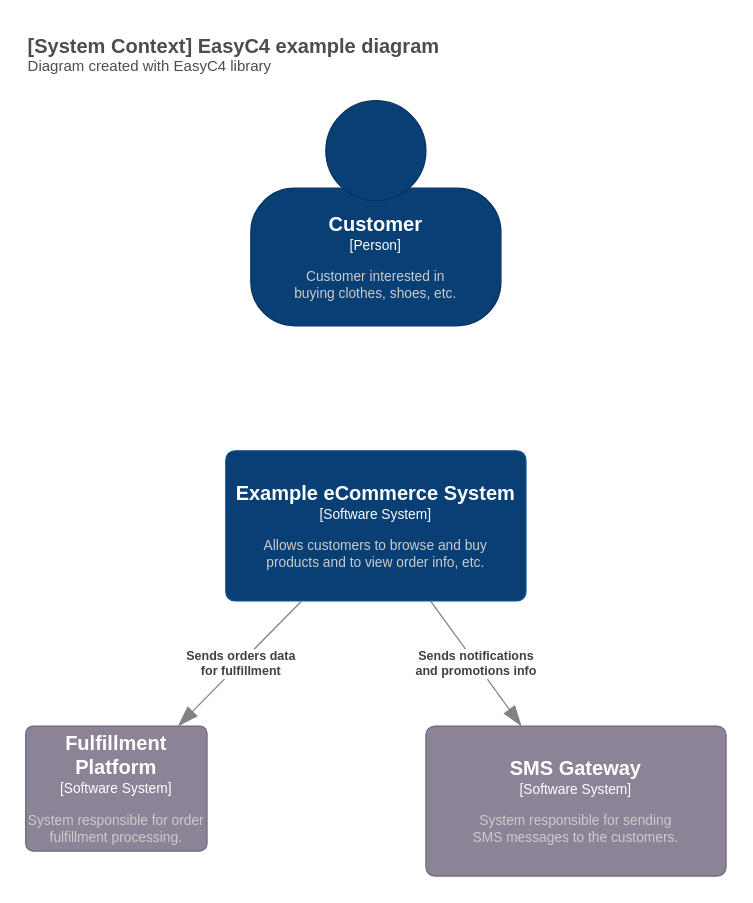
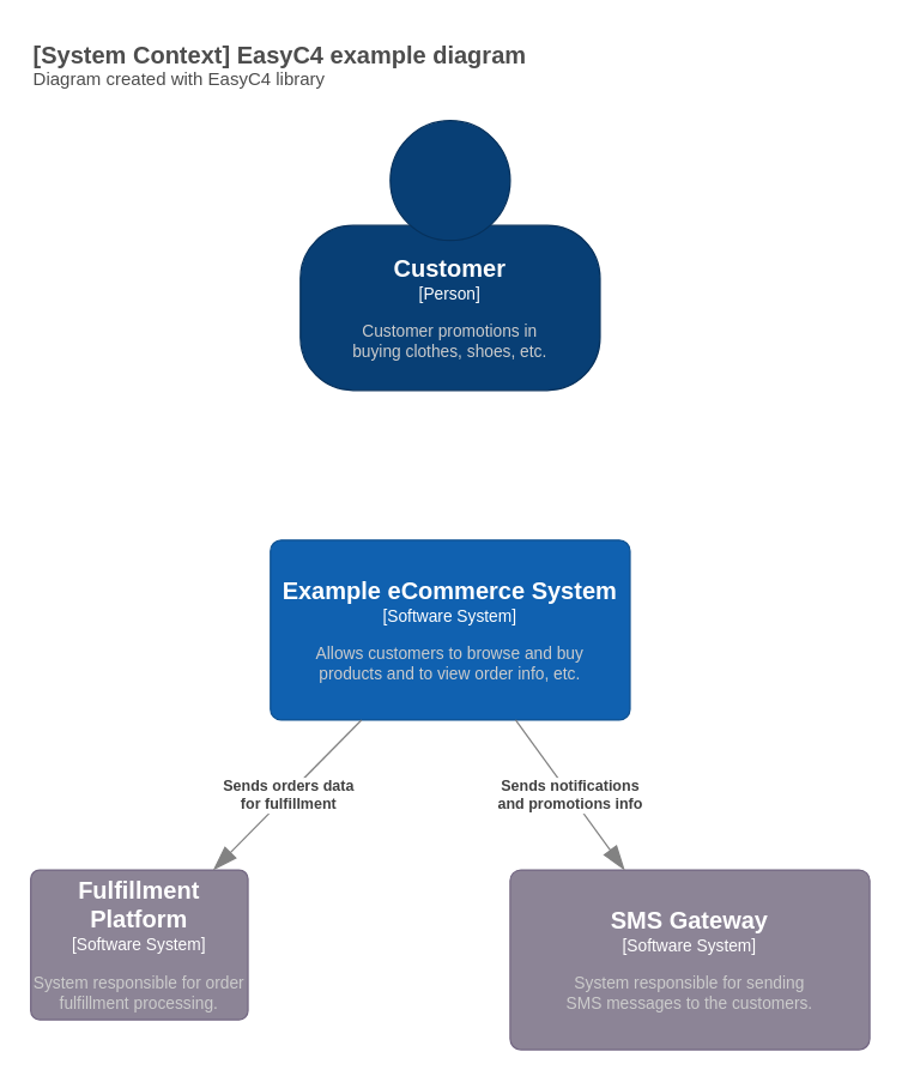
- <mxCell id="2" value="&lt;font style=&quot;font-size: 16px&quot;&gt;&lt;b&gt;Customer&lt;/b&gt;&lt;/font&gt;&lt;br&gt;&lt;div&gt;&lt;font style=&quot;font-size: 11px&quot;&gt;[Person]&lt;/font&gt;&lt;/div&gt;&lt;div style=&quot;font-size: 10px&quot;&gt;&lt;br&gt;&lt;/div&gt;&lt;div style=&quot;font-size: 11px&quot;&gt;&lt;font color=&quot;#CCCCCC&quot;&gt;Customer interested in&#10;buying clothes, shoes, etc.&lt;/font&gt;&lt;/div&gt;" style="shape=stencil(tZTRUsMgEEW/hsdmCNimr06s/4Fka3aSQAZwWv16STYZRaXjaDuTl3sXTu6SJUzWvlUjMMGNGoDJBybEoDRCJ3fbjb7bjOC8NdGNS1qql3tO+kRa8EUrP4IOZB7xDA3ZPjjbwQmbsADQtOAwTFV5YPw+rpkeWWtrTCSgNT6pfKpHmEIT9/IzwXixpde8LppUzI0DBHBLZnKZePw9OMUW1bXA5a3AvBDpWZTXI98MXP2DLOvo5IZG1k9Kd8/OvpjmxzxzxU0Tm/nmVWbO13tQrnPvtMe35fZIcfkUjtj3dCNyDWVix63WwYV+oO9x9PDRze7LCCfd7NNmVvn32N/SzS79XmbjHQ==);whiteSpace=wrap;html=1;rounded=1;fontColor=#ffffff;arcSize=30;allowArrows=0;rotatable=0;spacingTop=70;aspect=fixed;editable=1;metaEdit=1;resizable=0;strokeColor=#06315C;fillColor=#083F75;recursiveResize=0;expand=0;" vertex="1" parent="1"><mxGeometry x="200" y="80" width="200" height="180" as="geometry" /></mxCell>
+ <mxCell id="2" value="&lt;font style=&quot;font-size: 16px&quot;&gt;&lt;b&gt;Customer&lt;/b&gt;&lt;/font&gt;&lt;br&gt;&lt;div&gt;&lt;font style=&quot;font-size: 11px&quot;&gt;[Person]&lt;/font&gt;&lt;/div&gt;&lt;div style=&quot;font-size: 10px&quot;&gt;&lt;br&gt;&lt;/div&gt;&lt;div style=&quot;font-size: 11px&quot;&gt;&lt;font color=&quot;#CCCCCC&quot;&gt;Customer promotions in&#10;buying clothes, shoes, etc.&lt;/font&gt;&lt;/div&gt;" style="shape=stencil(tZTRUsMgEEW/hsdmCNimr06s/4Fka3aSQAZwWv16STYZRaXjaDuTl3sXTu6SJUzWvlUjMMGNGoDJBybEoDRCJ3fbjb7bjOC8NdGNS1qql3tO+kRa8EUrP4IOZB7xDA3ZPjjbwQmbsADQtOAwTFV5YPw+rpkeWWtrTCSgNT6pfKpHmEIT9/IzwXixpde8LppUzI0DBHBLZnKZePw9OMUW1bXA5a3AvBDpWZTXI98MXP2DLOvo5IZG1k9Kd8/OvpjmxzxzxU0Tm/nmVWbO13tQrnPvtMe35fZIcfkUjtj3dCNyDWVix63WwYV+oO9x9PDRze7LCCfd7NNmVvn32N/SzS79XmbjHQ==);whiteSpace=wrap;html=1;rounded=1;fontColor=#ffffff;arcSize=30;allowArrows=0;rotatable=0;spacingTop=70;aspect=fixed;editable=1;metaEdit=1;resizable=0;strokeColor=#06315C;fillColor=#083F75;recursiveResize=0;expand=0;" vertex="1" parent="1"><mxGeometry x="200" y="80" width="200" height="180" as="geometry" /></mxCell>
- <mxCell id="3" value="&lt;font style=&quot;font-size: 16px&quot;&gt;&lt;b&gt;Example eCommerce System&lt;/b&gt;&lt;/font&gt;&lt;br&gt;&lt;div&gt;&lt;font style=&quot;font-size: 11px&quot;&gt;[Software System]&lt;/font&gt;&lt;/div&gt;&lt;div style=&quot;font-size: 10px&quot;&gt;&lt;br&gt;&lt;/div&gt;&lt;div style=&quot;font-size: 11px&quot;&gt;&lt;font color=&quot;#CCCCCC&quot;&gt;Allows customers to browse and buy&#10;products and to view order info, etc.&lt;/font&gt;&lt;/div&gt;" style="rounded=1;whiteSpace=wrap;html=1;fontColor=#ffffff;arcSize=6;metaEdit=1;points=[[0.25,0,0],[0.5,0,0],[0.75,0,0],[1,0.25,0],[1,0.5,0],[1,0.75,0],[0.75,1,0],[0.5,1,0],[0.25,1,0],[0,0.75,0],[0,0.5,0],[0,0.25,0]];resizable=0;editable=1;movableLabel=0;allowArrows=0;rotatable=0;imageWidth=24;fillColor=#083f75;strokeColor=#0D5091;expand=0;recursiveResize=0;" vertex="1" parent="1"><mxGeometry x="180" y="360" width="240" height="120" as="geometry" /></mxCell>
+ <mxCell id="3" value="&lt;font style=&quot;font-size: 16px&quot;&gt;&lt;b&gt;Example eCommerce System&lt;/b&gt;&lt;/font&gt;&lt;br&gt;&lt;div&gt;&lt;font style=&quot;font-size: 11px&quot;&gt;[Software System]&lt;/font&gt;&lt;/div&gt;&lt;div style=&quot;font-size: 10px&quot;&gt;&lt;br&gt;&lt;/div&gt;&lt;div style=&quot;font-size: 11px&quot;&gt;&lt;font color=&quot;#CCCCCC&quot;&gt;Allows customers to browse and buy&#10;products and to view order info, etc.&lt;/font&gt;&lt;/div&gt;" style="rounded=1;whiteSpace=wrap;html=1;fontColor=#ffffff;arcSize=6;metaEdit=1;points=[[0.25,0,0],[0.5,0,0],[0.75,0,0],[1,0.25,0],[1,0.5,0],[1,0.75,0],[0.75,1,0],[0.5,1,0],[0.25,1,0],[0,0.75,0],[0,0.5,0],[0,0.25,0]];resizable=0;editable=1;movableLabel=0;allowArrows=0;rotatable=0;imageWidth=24;fillColor=#1061B0;strokeColor=#0D5091;expand=0;recursiveResize=0;" vertex="1" parent="1"><mxGeometry x="180" y="360" width="240" height="120" as="geometry" /></mxCell>
